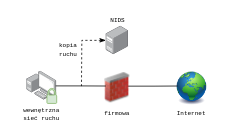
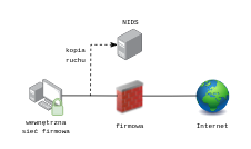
- <mxCell id="7" value="&lt;p style=&quot;line-height: 80%;&quot;&gt;&lt;font face=&quot;Courier New&quot;&gt;&lt;span style=&quot;font-size: 8px;&quot;&gt;wewnętrzna sieć ruchu&lt;/span&gt;&lt;/font&gt;&lt;/p&gt;" style="text;html=1;strokeColor=none;fillColor=none;align=center;verticalAlign=middle;whiteSpace=wrap;rounded=0;" vertex="1" parent="1"><mxGeometry x="20" y="146" width="70" height="10" as="geometry" /></mxCell>
+ <mxCell id="7" value="&lt;p style=&quot;line-height: 80%;&quot;&gt;&lt;font face=&quot;Courier New&quot;&gt;&lt;span style=&quot;font-size: 8px;&quot;&gt;wewnętrzna sieć firmowa&lt;/span&gt;&lt;/font&gt;&lt;/p&gt;" style="text;html=1;strokeColor=none;fillColor=none;align=center;verticalAlign=middle;whiteSpace=wrap;rounded=0;" vertex="1" parent="1"><mxGeometry x="20" y="146" width="70" height="10" as="geometry" /></mxCell>
